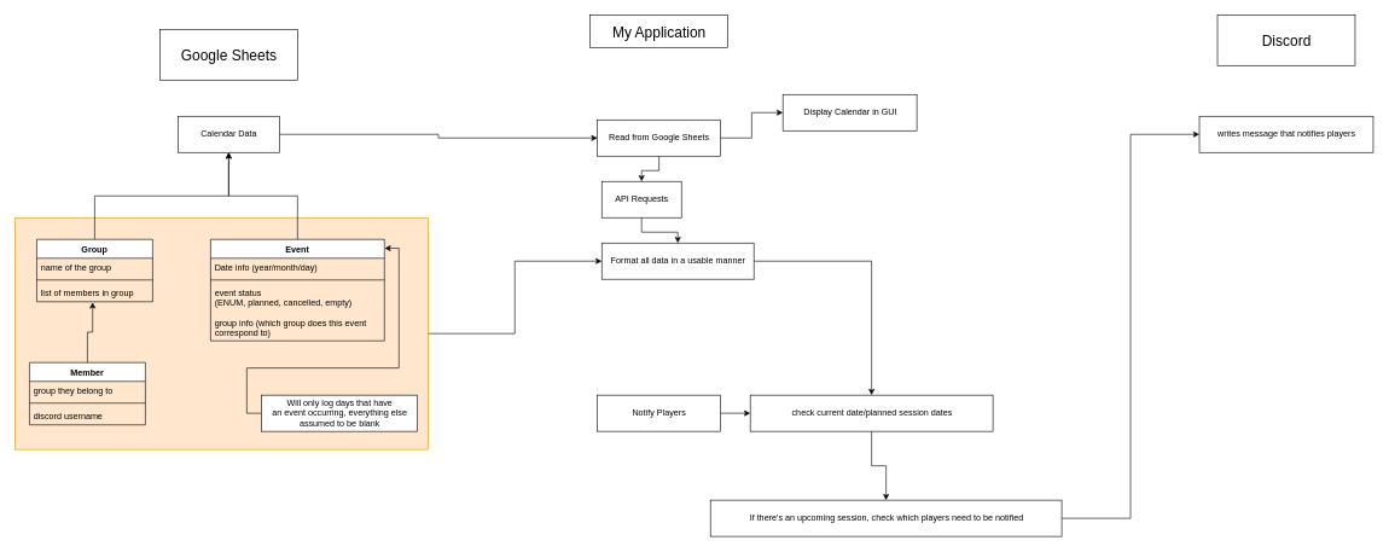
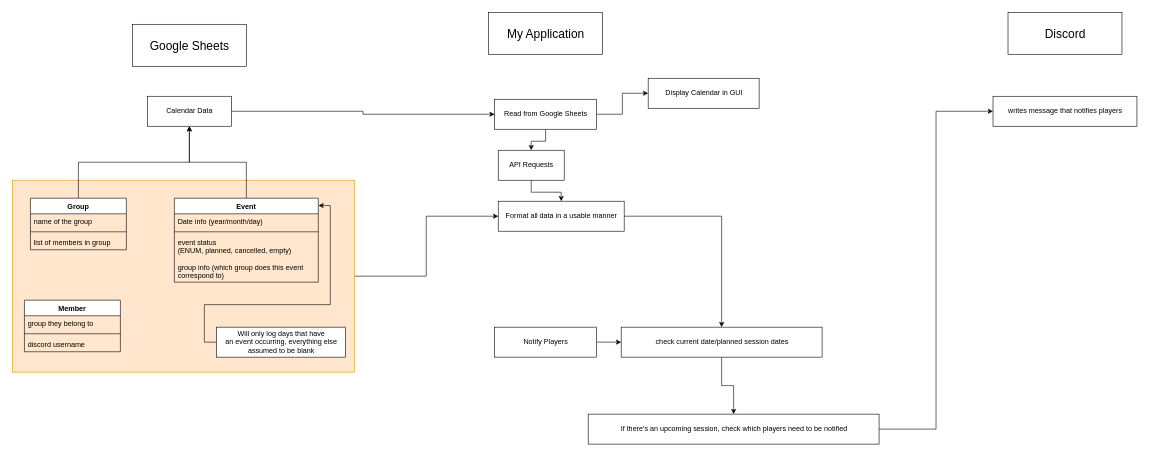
- <mxCell id="4" value="&lt;font style=&quot;font-size: 20px&quot;&gt;My Application&lt;/font&gt;" style="html=1;" vertex="1" parent="1"><mxGeometry x="814" y="20" width="190" height="45" as="geometry" /></mxCell>
+ <mxCell id="4" value="&lt;font style=&quot;font-size: 20px&quot;&gt;My Application&lt;/font&gt;" style="html=1;" vertex="1" parent="1"><mxGeometry x="814" y="20" width="190" height="70" as="geometry" /></mxCell>
- <mxCell id="23" style="edgeStyle=orthogonalEdgeStyle;rounded=0;orthogonalLoop=1;jettySize=auto;html=1;exitX=0.5;exitY=0;exitDx=0;exitDy=0;entryX=0.482;entryY=1.03;entryDx=0;entryDy=0;entryPerimeter=0;" edge="1" parent="1" source="24" target="22"><mxGeometry relative="1" as="geometry" /></mxCell>
